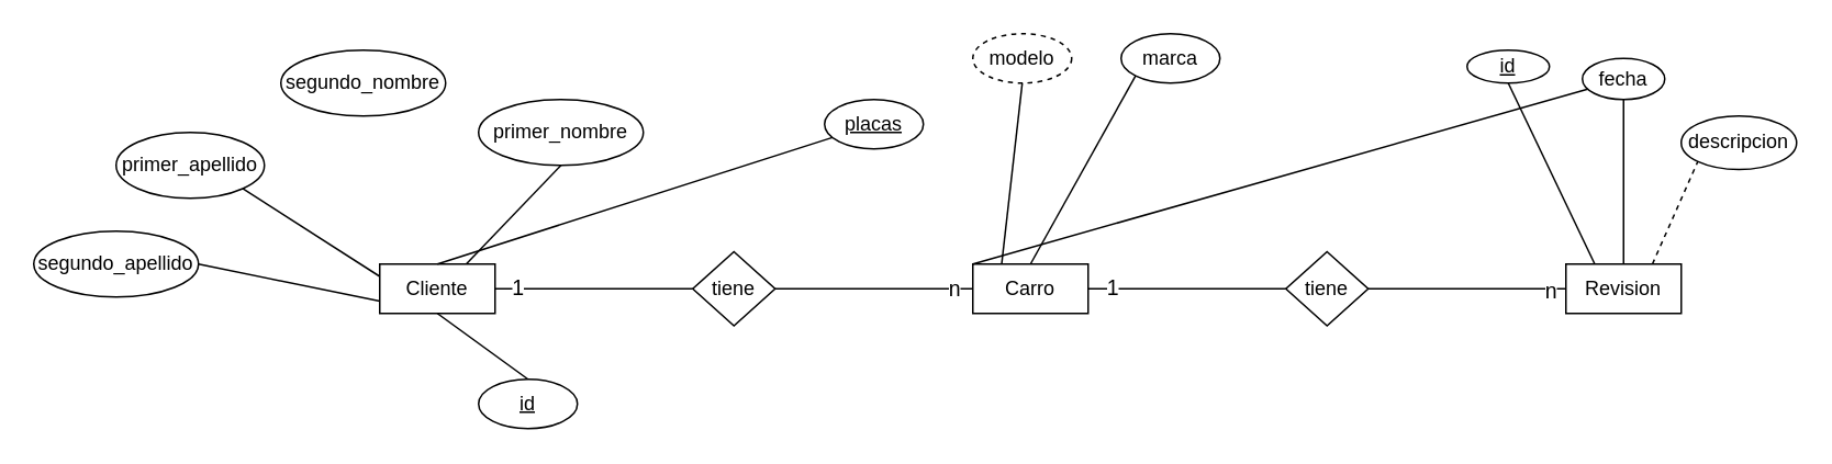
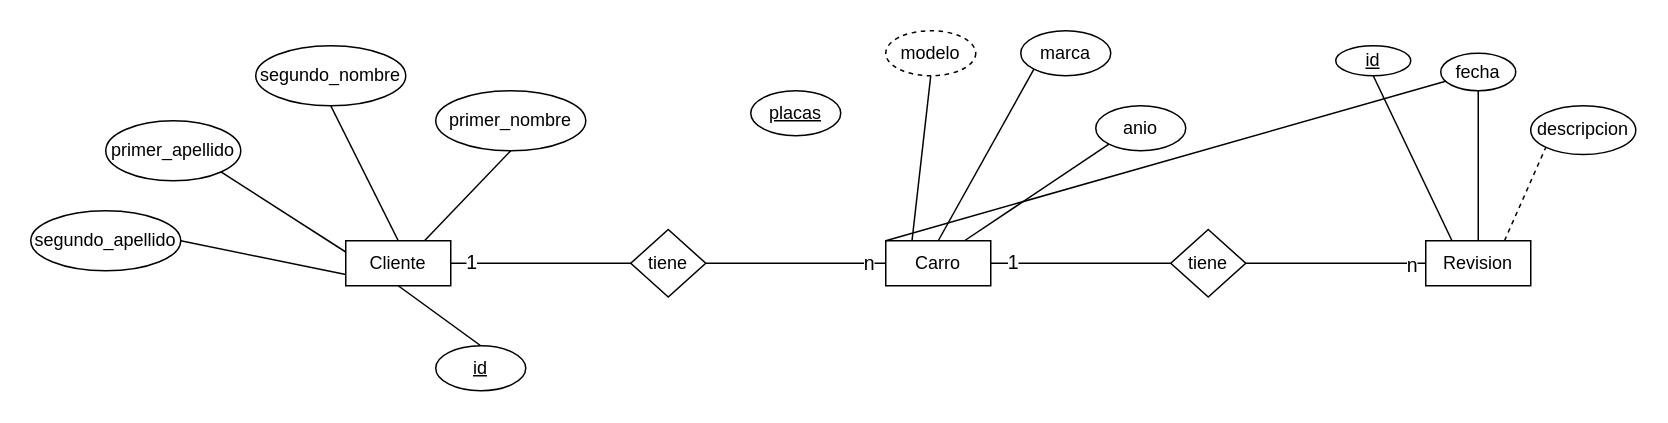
+ <mxCell id="25" value="anio" style="ellipse;whiteSpace=wrap;html=1;fontStyle=0" vertex="1" parent="1"><mxGeometry x="730" y="70" width="60" height="30" as="geometry" /></mxCell>
+ <mxCell id="33" value="" style="endArrow=none;html=1;rounded=0;entryX=0;entryY=1;entryDx=0;entryDy=0;exitX=0.75;exitY=0;exitDx=0;exitDy=0;" edge="1" parent="1" source="3" target="25"><mxGeometry width="50" height="50" relative="1" as="geometry"><mxPoint x="410" y="220" as="sourcePoint" /><mxPoint x="460" y="170" as="targetPoint" /></mxGeometry></mxCell>
- <mxCell id="21" value="" style="endArrow=none;html=1;rounded=0;exitX=0.5;exitY=0;exitDx=0;exitDy=0;" edge="1" parent="1" source="2" target="22"><mxGeometry width="50" height="50" relative="1" as="geometry"><mxPoint x="380" y="220" as="sourcePoint" /><mxPoint x="430" y="170" as="targetPoint" /></mxGeometry></mxCell>
+ <mxCell id="21" value="" style="endArrow=none;html=1;rounded=0;entryX=0.5;entryY=1;entryDx=0;entryDy=0;exitX=0.5;exitY=0;exitDx=0;exitDy=0;" edge="1" parent="1" source="2" target="16"><mxGeometry width="50" height="50" relative="1" as="geometry"><mxPoint x="380" y="220" as="sourcePoint" /><mxPoint x="430" y="170" as="targetPoint" /></mxGeometry></mxCell>
